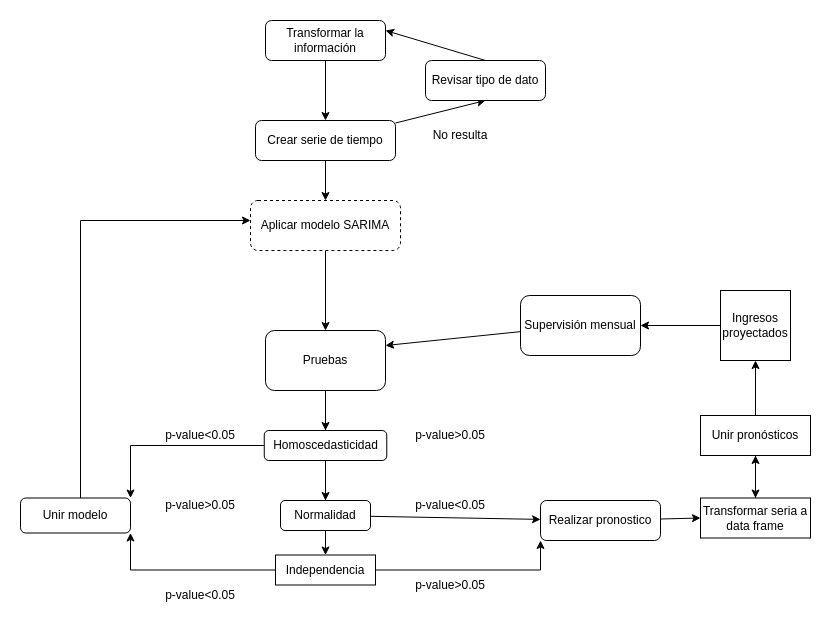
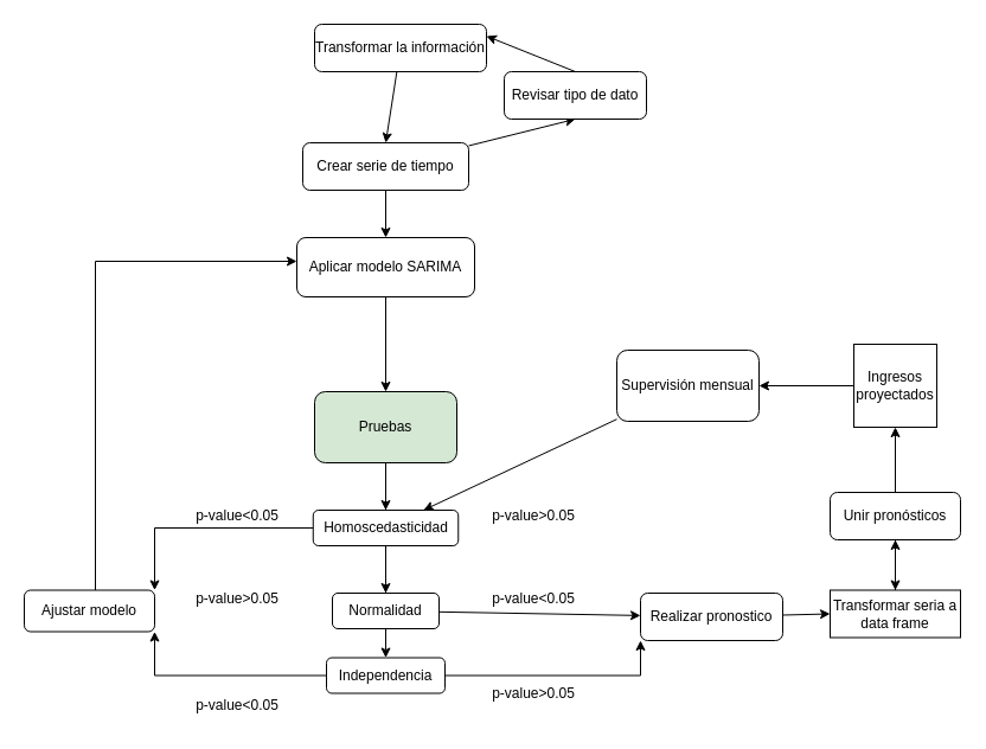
- <mxCell id="3" value="Transformar la información" style="rounded=1;whiteSpace=wrap;html=1;fontSize=12;glass=0;strokeWidth=1;shadow=0;" parent="1" vertex="1"><mxGeometry x="265" y="20" width="120" height="40" as="geometry" /></mxCell>
+ <mxCell id="3" value="Transformar la información" style="rounded=1;whiteSpace=wrap;html=1;fontSize=12;glass=0;strokeWidth=1;shadow=0;" parent="1" vertex="1"><mxGeometry x="265" y="20" width="145" height="40" as="geometry" /></mxCell>
- <mxCell id="9" value="&lt;div&gt;No resulta&lt;/div&gt;" style="text;html=1;align=center;verticalAlign=middle;whiteSpace=wrap;rounded=0;" vertex="1" parent="1"><mxGeometry x="425" y="120" width="70" height="30" as="geometry" /></mxCell>
- <mxCell id="11" value="Aplicar modelo SARIMA" style="rounded=1;whiteSpace=wrap;html=1;dashed=1;" vertex="1" parent="1"><mxGeometry x="250" y="200" width="150" height="50" as="geometry" /></mxCell>
+ <mxCell id="11" value="Aplicar modelo SARIMA" style="rounded=1;whiteSpace=wrap;html=1;" vertex="1" parent="1"><mxGeometry x="250" y="200" width="150" height="50" as="geometry" /></mxCell>
- <mxCell id="40" style="edgeStyle=none;rounded=0;orthogonalLoop=1;jettySize=auto;html=1;entryX=1;entryY=0.25;entryDx=0;entryDy=0;" edge="1" parent="1" source="41" target="15"><mxGeometry relative="1" as="geometry" /></mxCell>
+ <mxCell id="40" style="edgeStyle=none;rounded=0;orthogonalLoop=1;jettySize=auto;html=1;" edge="1" parent="1" source="41" target="22"><mxGeometry relative="1" as="geometry" /></mxCell>
- <mxCell id="15" value="Pruebas" style="rounded=1;whiteSpace=wrap;html=1;" vertex="1" parent="1"><mxGeometry x="265" y="330" width="120" height="60" as="geometry" /></mxCell>
+ <mxCell id="15" value="Pruebas" style="rounded=1;whiteSpace=wrap;html=1;fillColor=#d5e8d4;" vertex="1" parent="1"><mxGeometry x="265" y="330" width="120" height="60" as="geometry" /></mxCell>
- <mxCell id="37" value="Unir pronósticos" style="whiteSpace=wrap;html=1;rounded=0;" vertex="1" parent="1"><mxGeometry x="700" y="415" width="110" height="40" as="geometry" /></mxCell>
+ <mxCell id="37" value="Unir pronósticos" style="rounded=1;whiteSpace=wrap;html=1;" vertex="1" parent="1"><mxGeometry x="700" y="415" width="110" height="40" as="geometry" /></mxCell>
- <mxCell id="32" value="Unir modelo" style="rounded=1;whiteSpace=wrap;html=1;" vertex="1" parent="1"><mxGeometry x="20" y="497.5" width="110" height="35" as="geometry" /></mxCell>
+ <mxCell id="32" value="Ajustar modelo" style="rounded=1;whiteSpace=wrap;html=1;" vertex="1" parent="1"><mxGeometry x="20" y="497.5" width="110" height="35" as="geometry" /></mxCell>
- <mxCell id="20" value="Independencia" style="whiteSpace=wrap;html=1;rounded=0;" vertex="1" parent="1"><mxGeometry x="275" y="554.5" width="100" height="30" as="geometry" /></mxCell>
+ <mxCell id="20" value="Independencia" style="rounded=1;whiteSpace=wrap;html=1;" vertex="1" parent="1"><mxGeometry x="275" y="554.5" width="100" height="30" as="geometry" /></mxCell>
